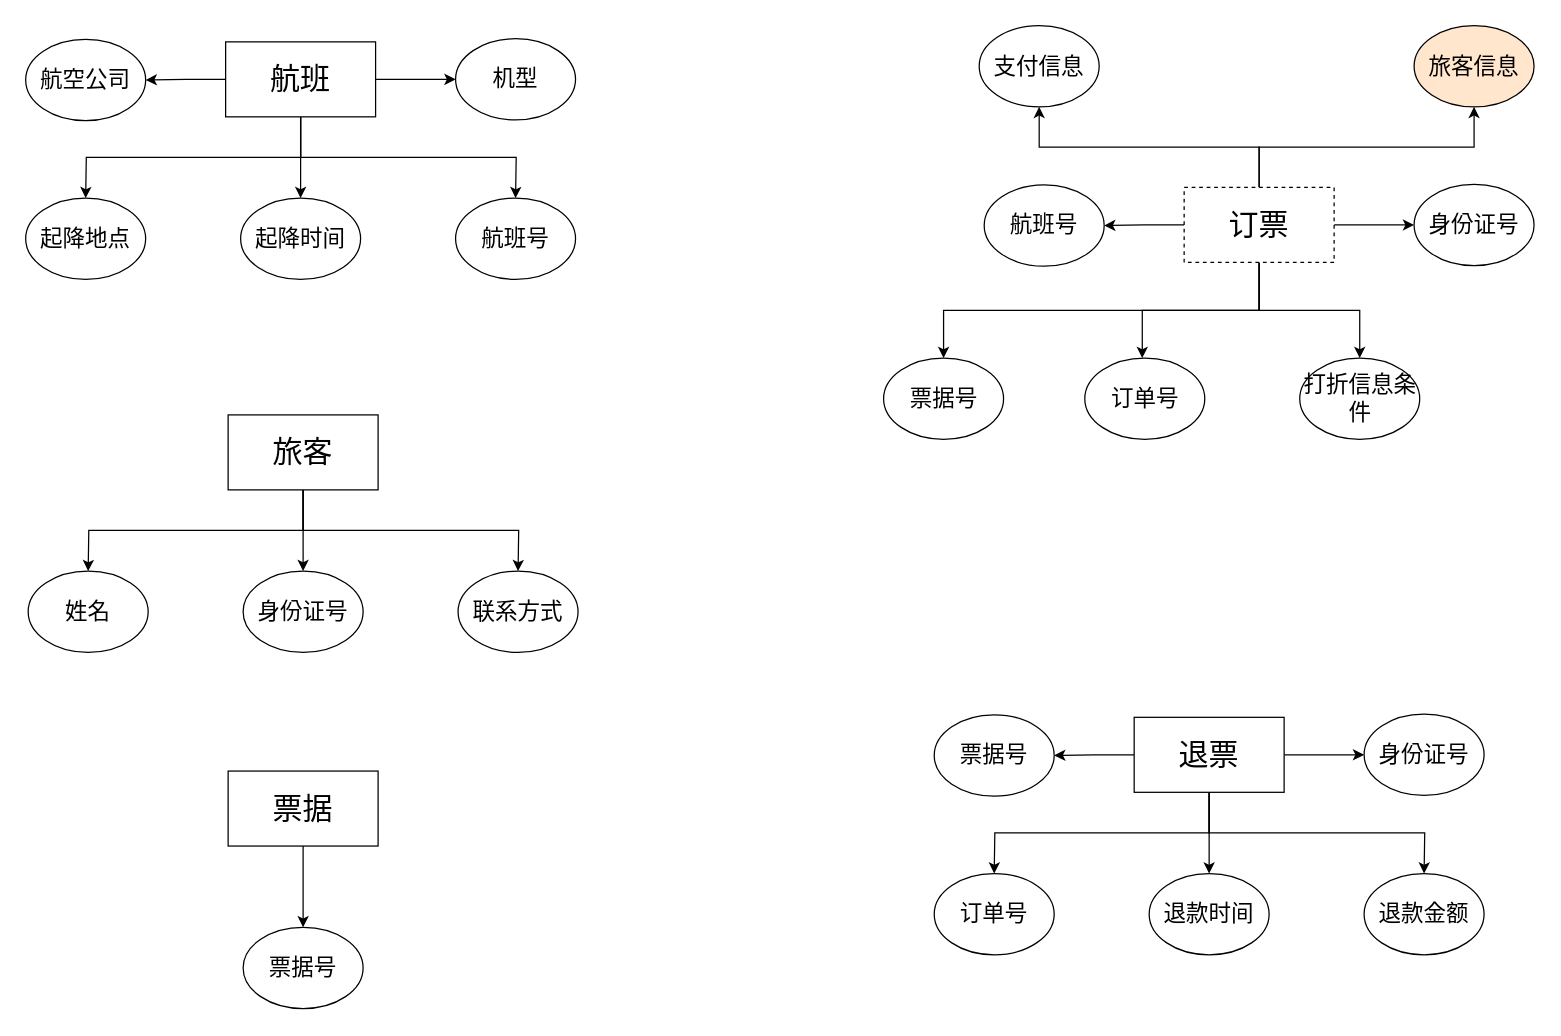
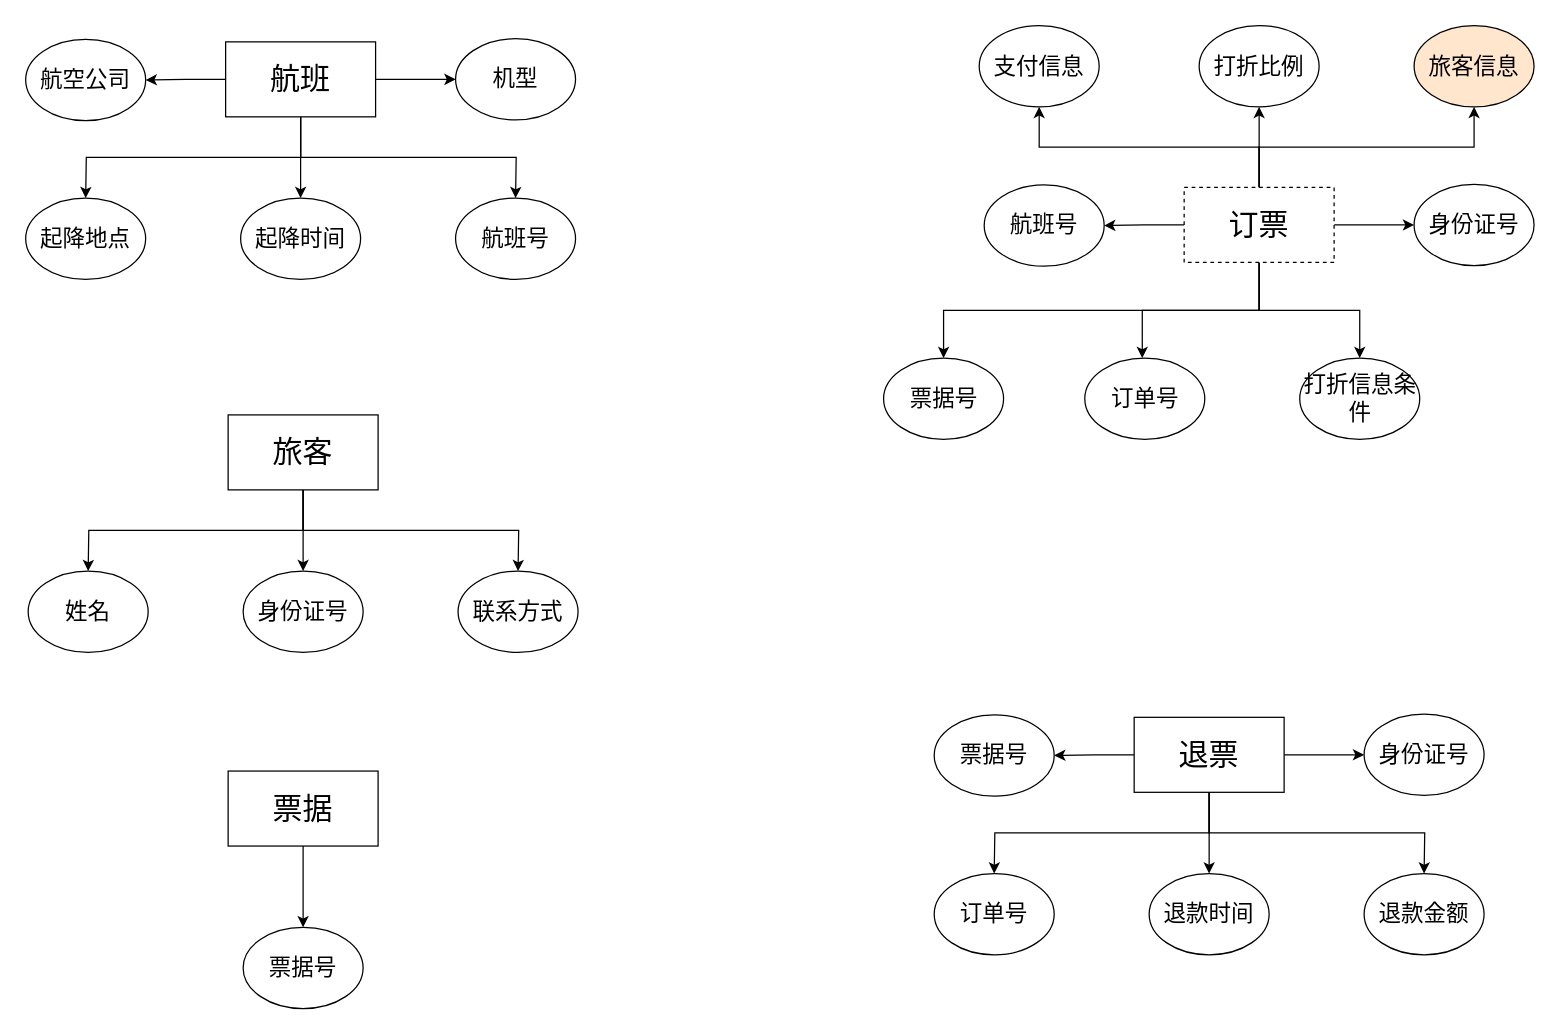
+ <mxCell id="36" value="&lt;font style=&quot;font-size: 18px;&quot;&gt;打折比例&lt;/font&gt;" style="ellipse;whiteSpace=wrap;html=1;" vertex="1" parent="1"><mxGeometry x="959" y="20" width="96" height="65" as="geometry" /></mxCell>
+ <mxCell id="27" style="edgeStyle=orthogonalEdgeStyle;rounded=0;orthogonalLoop=1;jettySize=auto;html=1;exitX=0.5;exitY=0;exitDx=0;exitDy=0;" edge="1" parent="1" source="31" target="36"><mxGeometry relative="1" as="geometry" /></mxCell>
